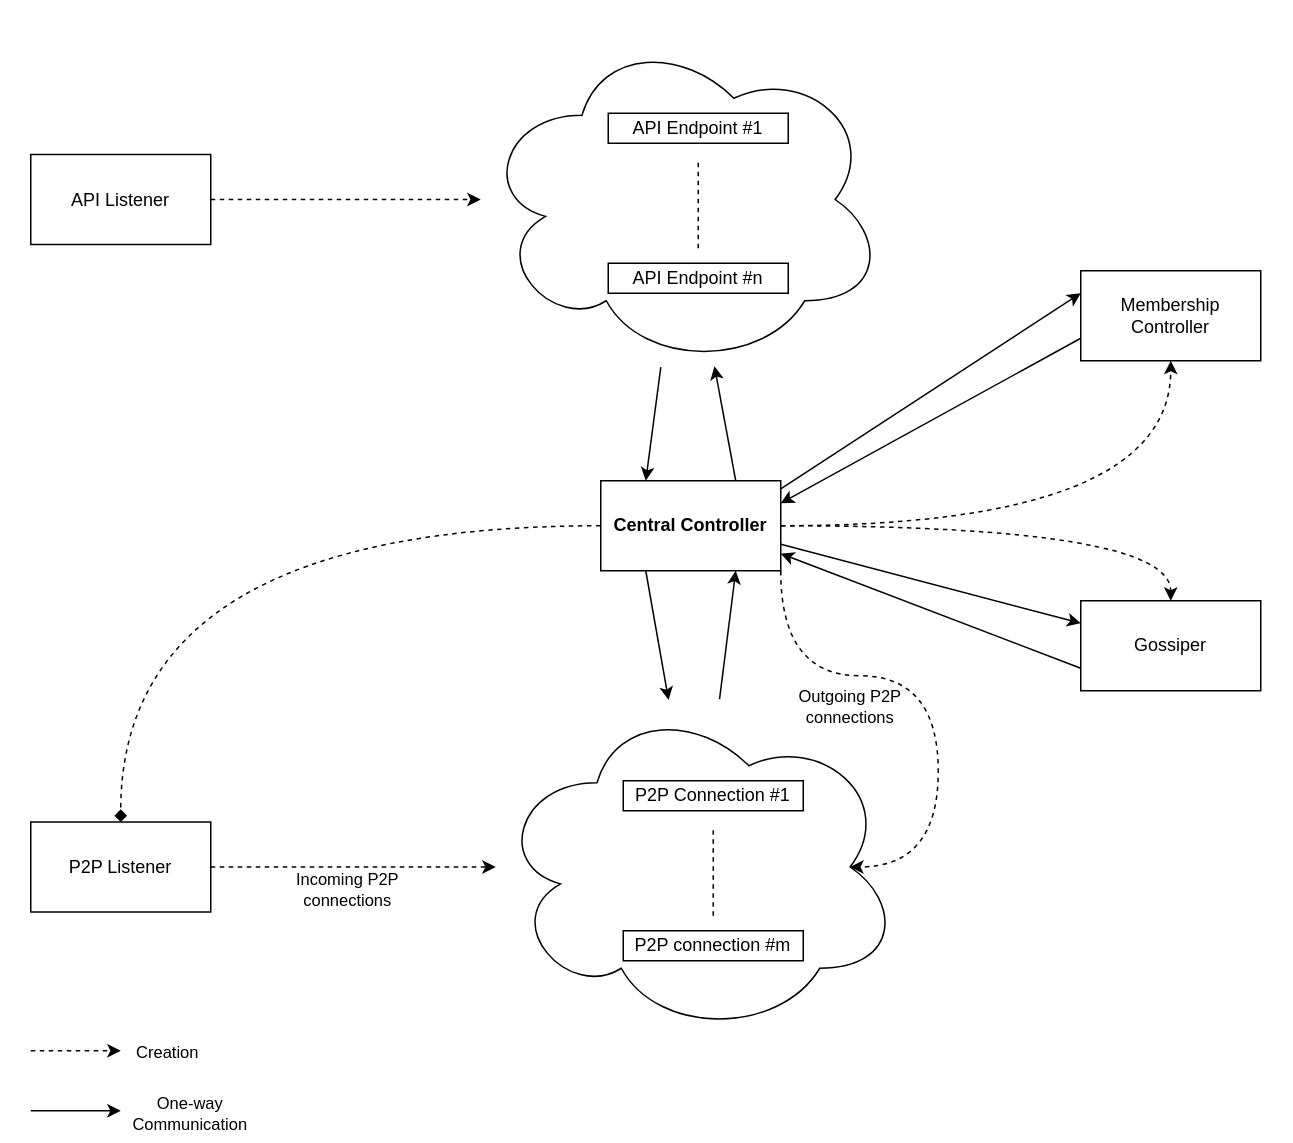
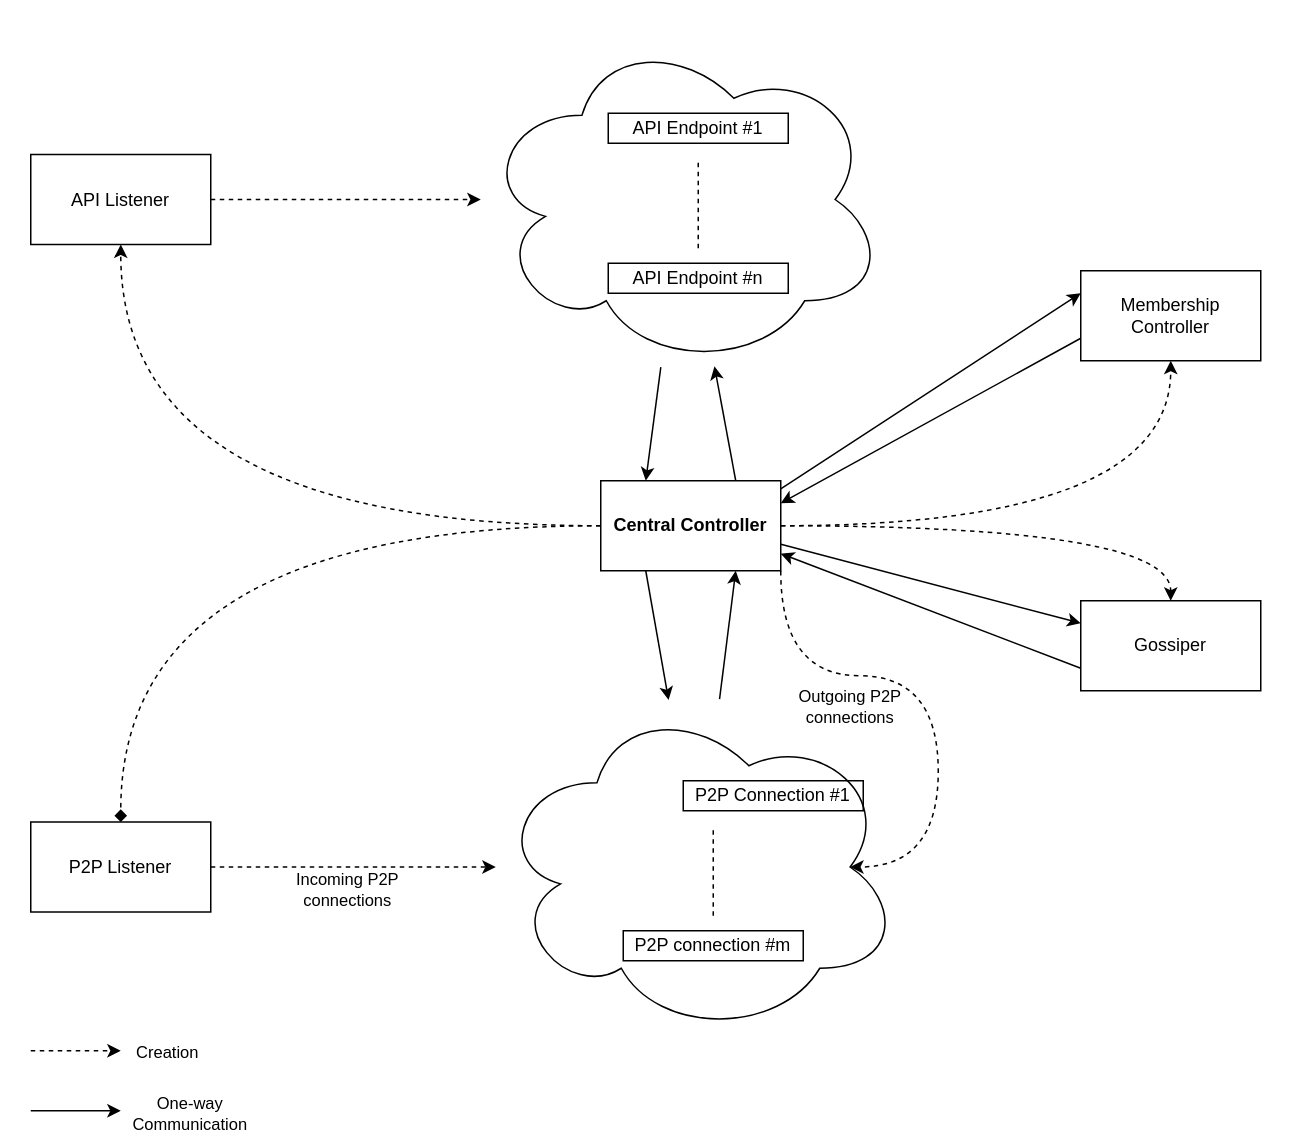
+ <mxCell id="16" value="" style="endArrow=classic;dashed=1;html=1;exitX=0;exitY=0.5;exitDx=0;exitDy=0;endFill=1;entryX=0.5;entryY=1;entryDx=0;entryDy=0;edgeStyle=orthogonalEdgeStyle;curved=1;" parent="1" source="2" target="3" edge="1"><mxGeometry width="50" height="50" relative="1" as="geometry"><mxPoint x="220" y="295" as="sourcePoint" /><mxPoint x="340" y="295" as="targetPoint" /></mxGeometry></mxCell>
- <mxCell id="21" value="P2P Connection #1" style="rounded=0;whiteSpace=wrap;html=1;fillColor=none;" parent="19" vertex="1"><mxGeometry x="85" y="55" width="120" height="20" as="geometry" /></mxCell>
+ <mxCell id="21" value="P2P Connection #1" style="rounded=0;whiteSpace=wrap;html=1;fillColor=none;" parent="19" vertex="1"><mxGeometry x="125" y="55" width="120" height="20" as="geometry" /></mxCell>
